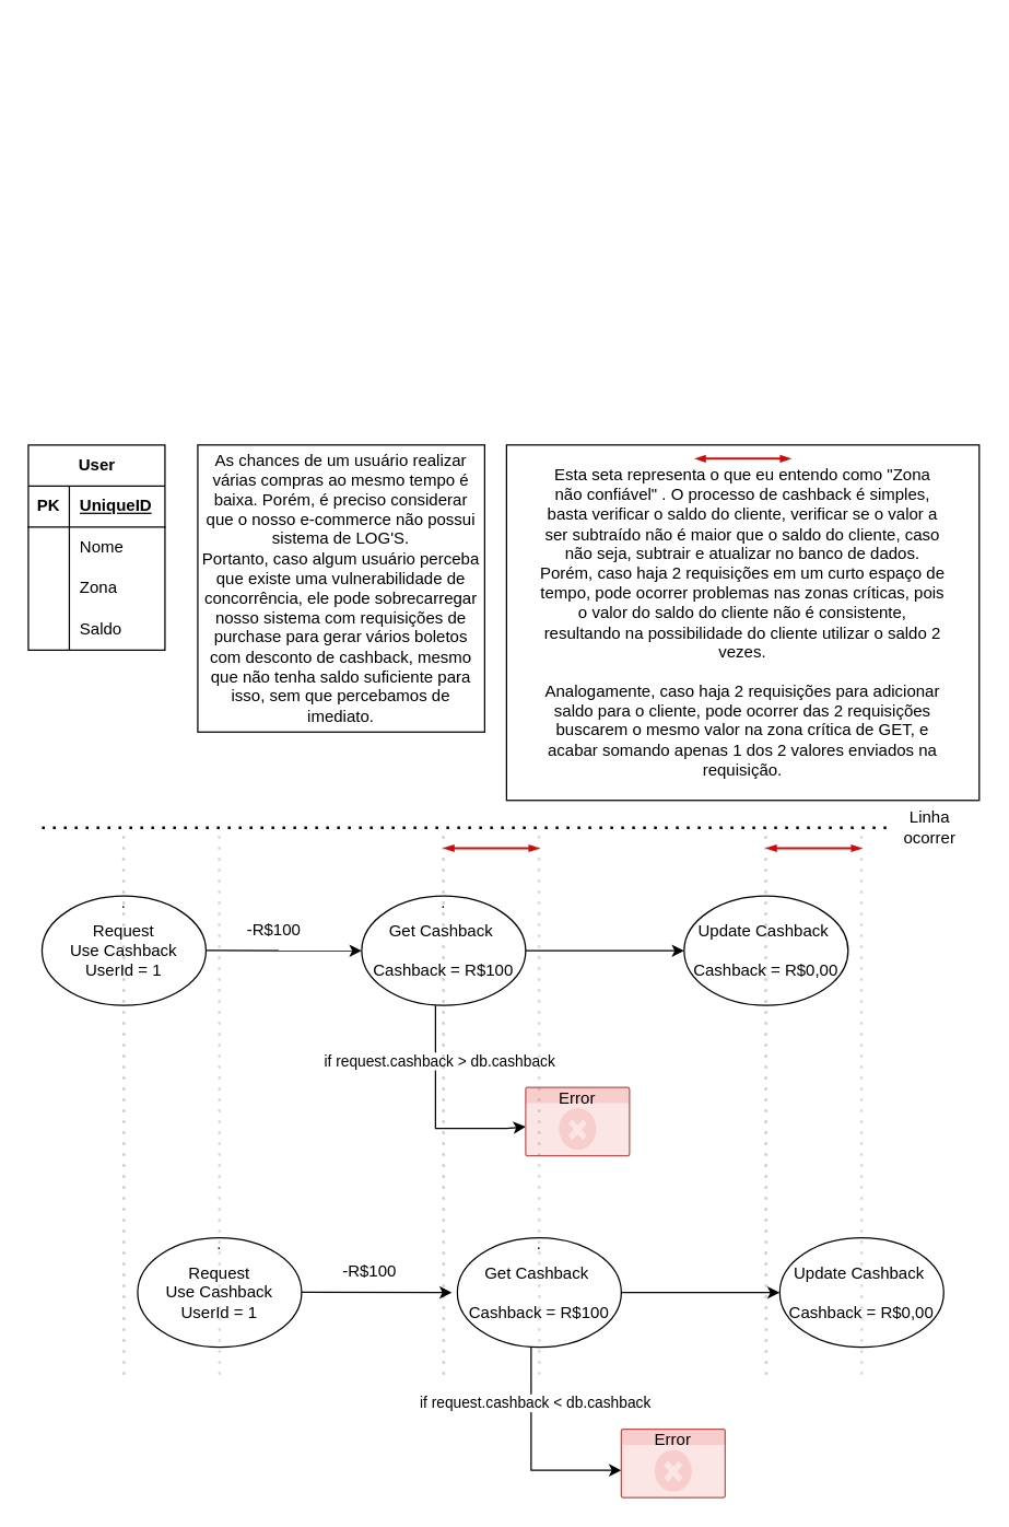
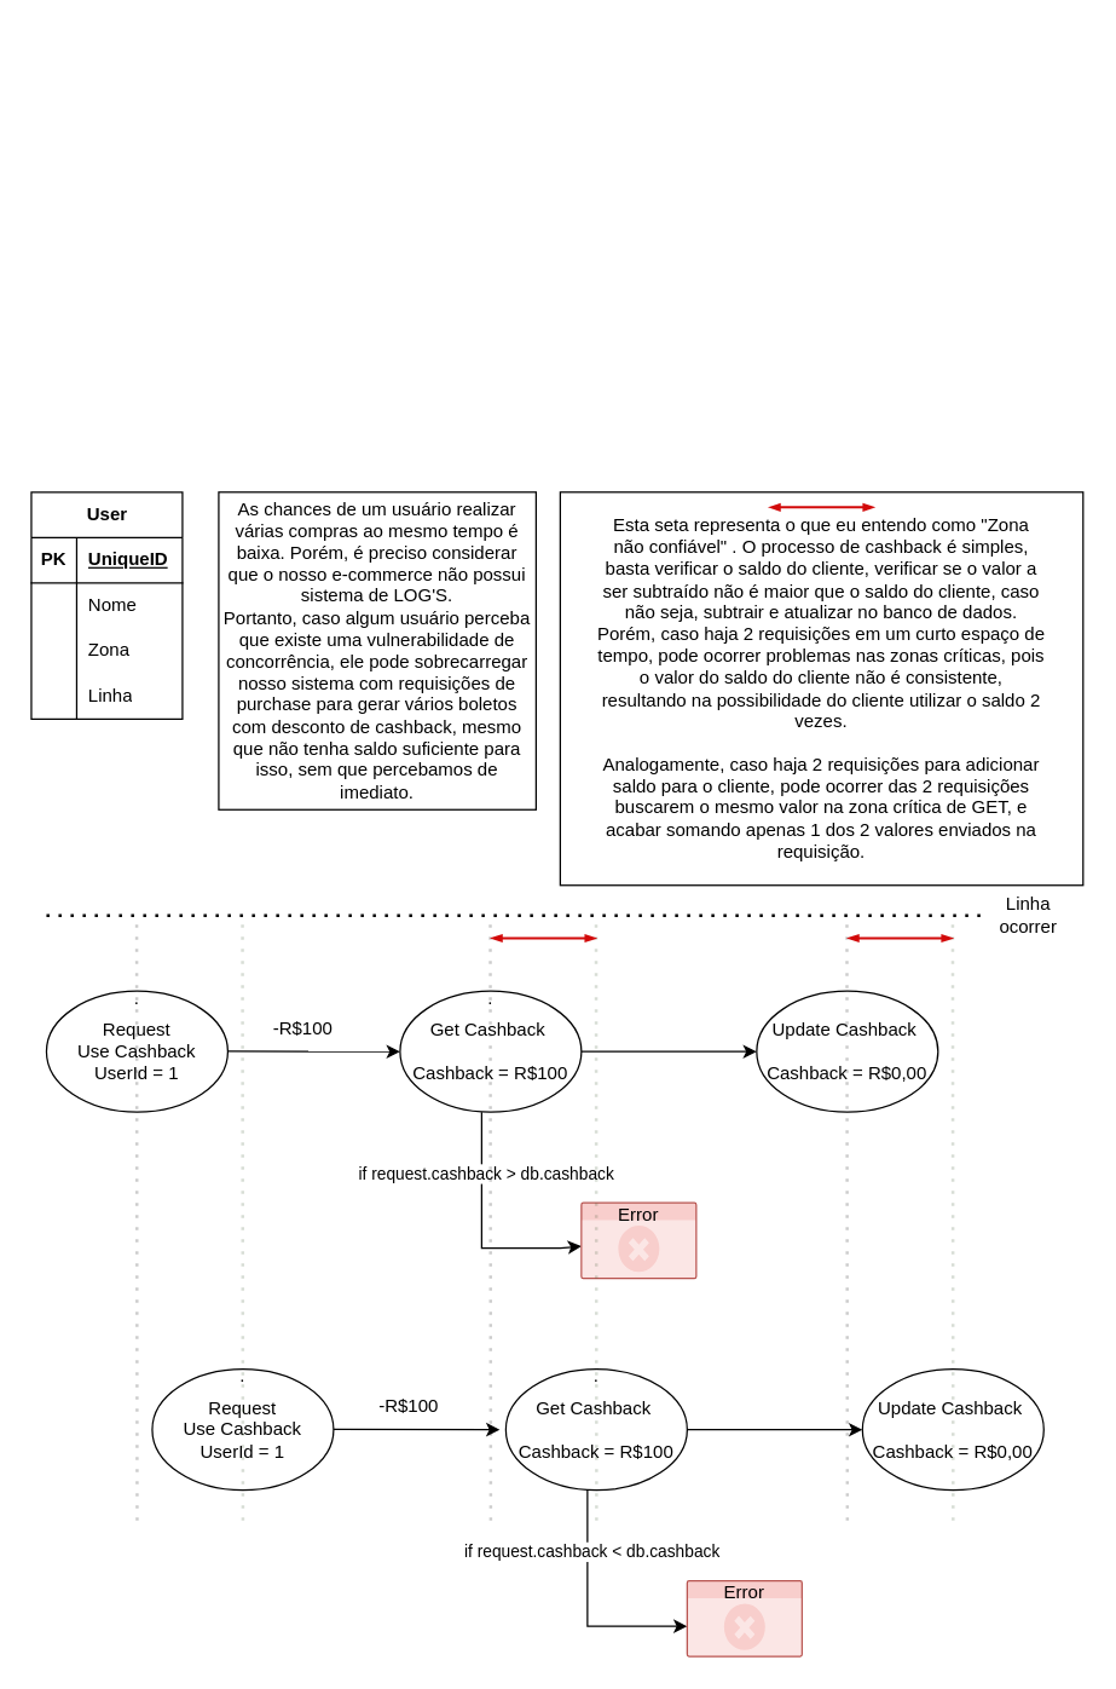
- <mxCell id="44" value="Saldo" style="shape=partialRectangle;connectable=0;fillColor=none;top=0;left=0;bottom=0;right=0;align=left;spacingLeft=6;overflow=hidden;whiteSpace=wrap;html=1;" vertex="1" parent="42"><mxGeometry x="30" width="70" height="30" as="geometry"><mxRectangle width="70" height="30" as="alternateBounds" /></mxGeometry></mxCell>
+ <mxCell id="44" value="Linha" style="shape=partialRectangle;connectable=0;fillColor=none;top=0;left=0;bottom=0;right=0;align=left;spacingLeft=6;overflow=hidden;whiteSpace=wrap;html=1;" vertex="1" parent="42"><mxGeometry x="30" width="70" height="30" as="geometry"><mxRectangle width="70" height="30" as="alternateBounds" /></mxGeometry></mxCell>
